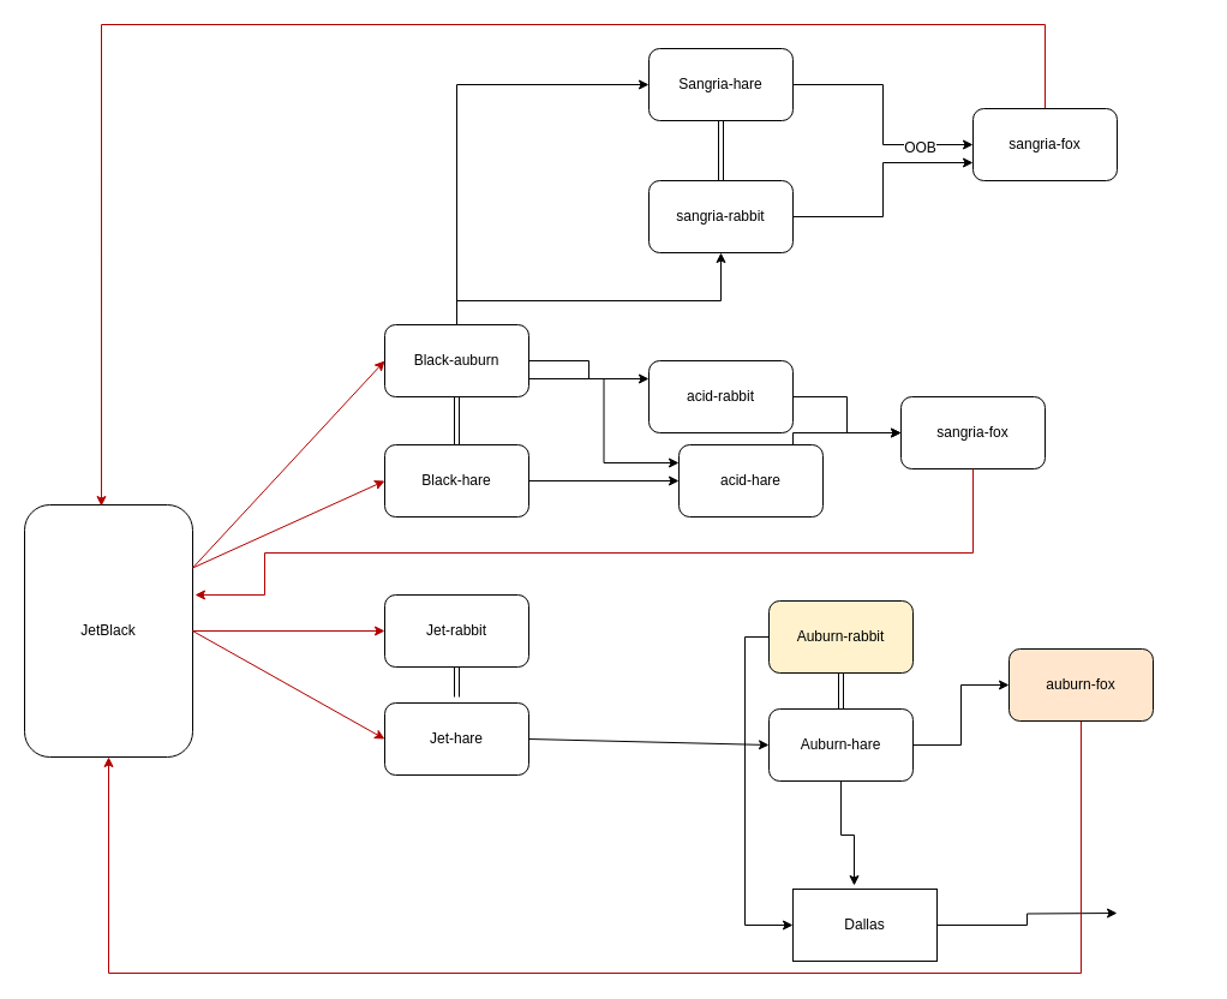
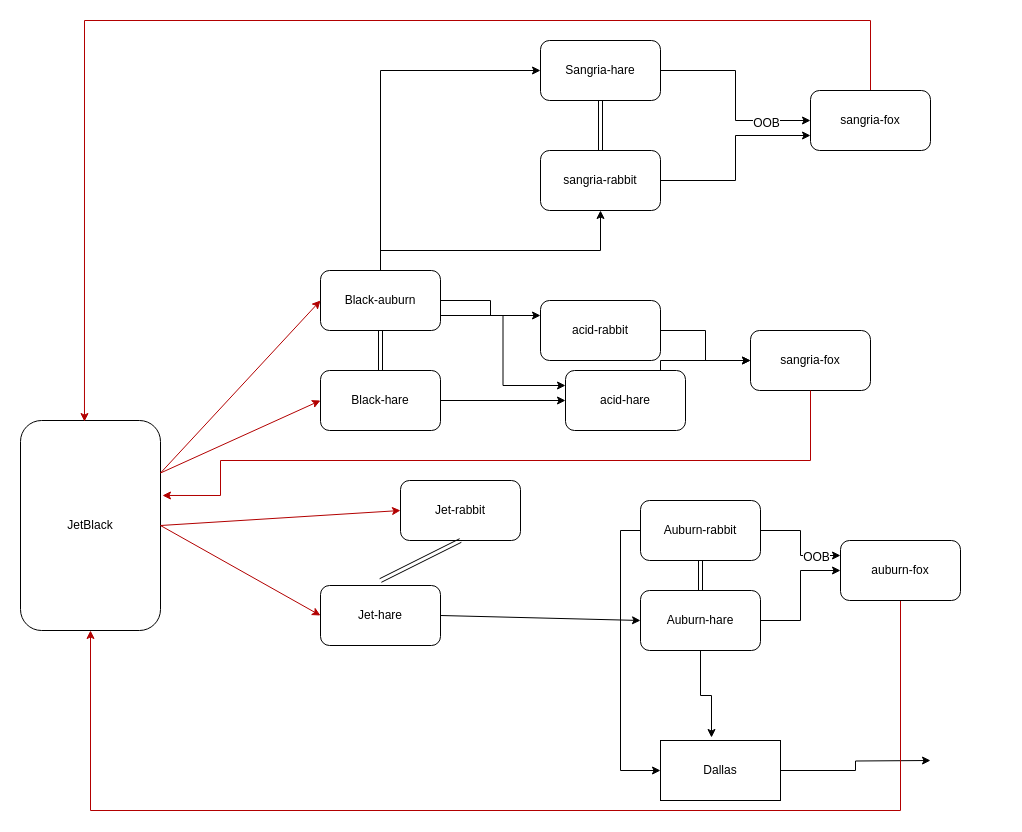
- <mxCell id="30" value="Jet-rabbit" style="rounded=1;whiteSpace=wrap;html=1;" vertex="1" parent="1"><mxGeometry x="320" y="495" width="120" height="60" as="geometry" /></mxCell>
+ <mxCell id="30" value="Jet-rabbit" style="rounded=1;whiteSpace=wrap;html=1;" vertex="1" parent="1"><mxGeometry x="400" y="480" width="120" height="60" as="geometry" /></mxCell>
- <mxCell id="35" value="Auburn-rabbit" style="rounded=1;whiteSpace=wrap;html=1;fillColor=#fff2cc;" vertex="1" parent="1"><mxGeometry x="640" y="500" width="120" height="60" as="geometry" /></mxCell>
+ <mxCell id="35" value="Auburn-rabbit" style="rounded=1;whiteSpace=wrap;html=1;" vertex="1" parent="1"><mxGeometry x="640" y="500" width="120" height="60" as="geometry" /></mxCell>
+ <mxCell id="32" style="edgeStyle=orthogonalEdgeStyle;rounded=0;orthogonalLoop=1;jettySize=auto;html=1;exitX=1;exitY=0.5;exitDx=0;exitDy=0;entryX=0;entryY=0.25;entryDx=0;entryDy=0;" edge="1" parent="1" source="35" target="38"><mxGeometry relative="1" as="geometry" /></mxCell>
+ <mxCell id="33" value="OOB" style="text;html=1;resizable=0;points=[];align=center;verticalAlign=middle;labelBackgroundColor=#ffffff;" vertex="1" connectable="0" parent="32"><mxGeometry x="0.524" y="-1" relative="1" as="geometry"><mxPoint as="offset" /></mxGeometry></mxCell>
- <mxCell id="38" value="auburn-fox" style="rounded=1;whiteSpace=wrap;html=1;fillColor=#ffe6cc;" vertex="1" parent="1"><mxGeometry x="840" y="540" width="120" height="60" as="geometry" /></mxCell>
+ <mxCell id="38" value="auburn-fox" style="rounded=1;whiteSpace=wrap;html=1;" vertex="1" parent="1"><mxGeometry x="840" y="540" width="120" height="60" as="geometry" /></mxCell>
